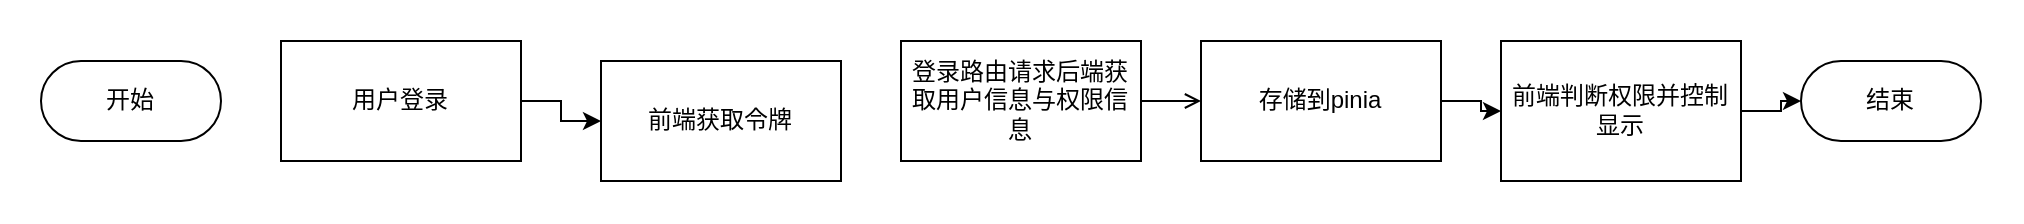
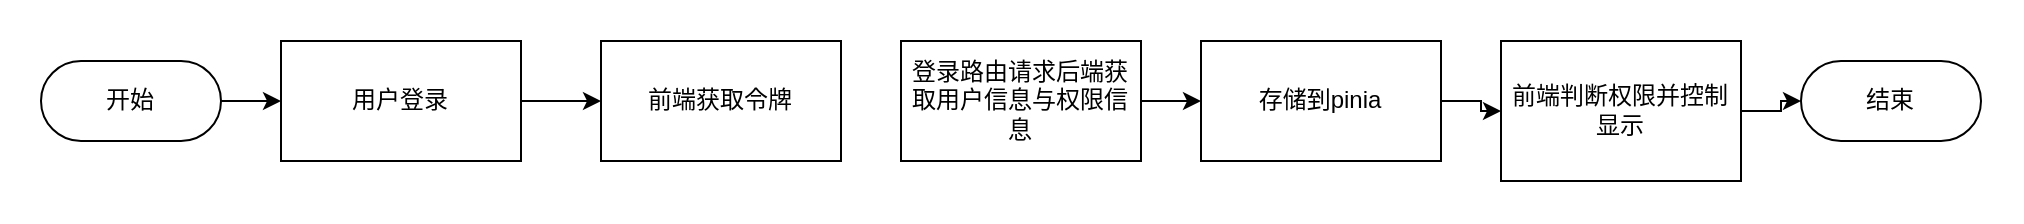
+ <mxCell id="2" value="" style="edgeStyle=orthogonalEdgeStyle;rounded=0;orthogonalLoop=1;jettySize=auto;html=1;" edge="1" parent="1" source="3" target="6"><mxGeometry relative="1" as="geometry" /></mxCell>
- <mxCell id="8" value="" style="edgeStyle=orthogonalEdgeStyle;rounded=0;orthogonalLoop=1;jettySize=auto;html=1;endArrow=open;" edge="1" parent="1" source="9" target="11"><mxGeometry relative="1" as="geometry" /></mxCell>
+ <mxCell id="8" value="" style="edgeStyle=orthogonalEdgeStyle;rounded=0;orthogonalLoop=1;jettySize=auto;html=1;" edge="1" parent="1" source="9" target="11"><mxGeometry relative="1" as="geometry" /></mxCell>
- <mxCell id="7" value="前端获取令牌" style="whiteSpace=wrap;html=1;rounded=0;" vertex="1" parent="1"><mxGeometry x="300" y="30" width="120" height="60" as="geometry" /></mxCell>
+ <mxCell id="7" value="前端获取令牌" style="whiteSpace=wrap;html=1;rounded=0;" vertex="1" parent="1"><mxGeometry x="300" y="20" width="120" height="60" as="geometry" /></mxCell>
